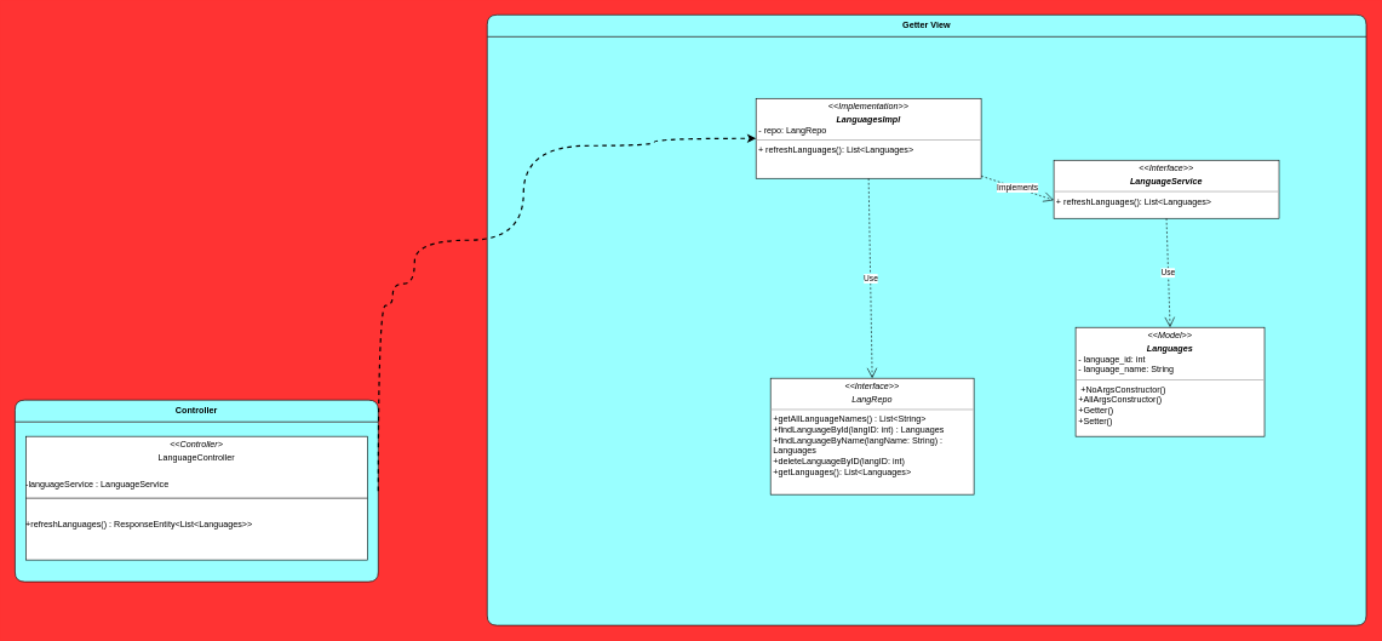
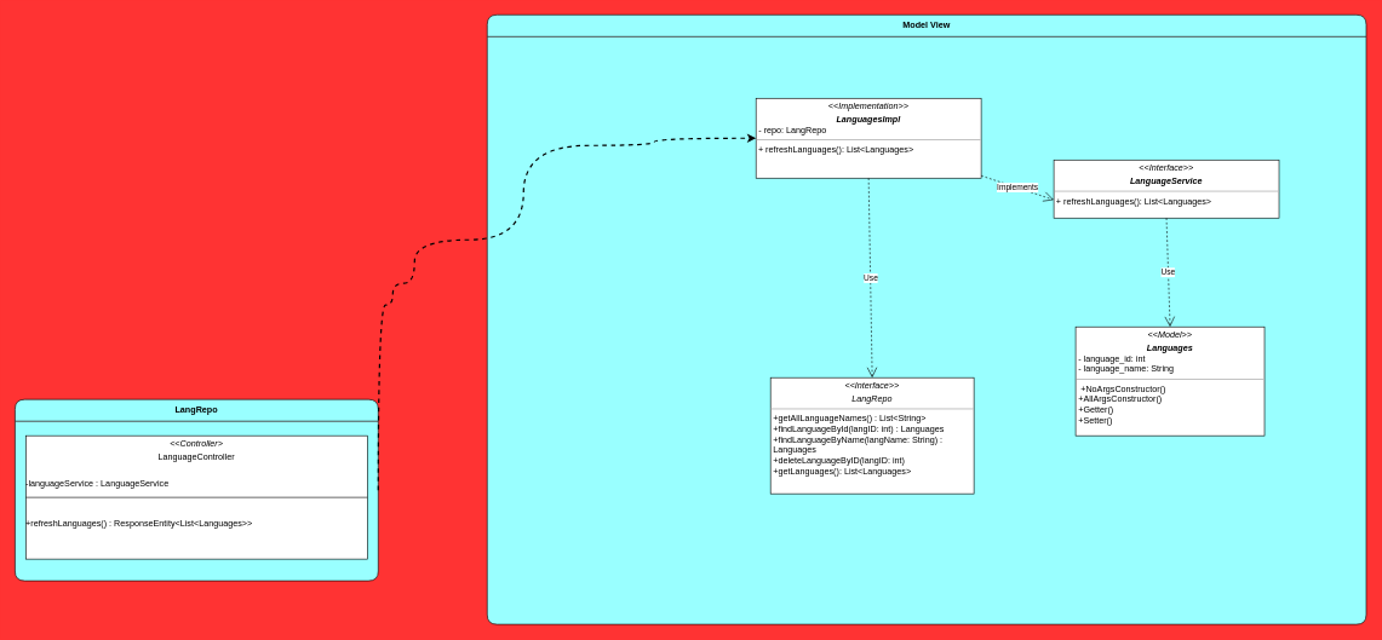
- <mxCell id="5" value="Getter View" style="swimlane;whiteSpace=wrap;html=1;startSize=30;rounded=1;swimlaneFillColor=#99FFFF;fillColor=#99FFFF;" parent="1" vertex="1"><mxGeometry x="670" y="20" width="1210" height="840" as="geometry"><mxRectangle x="360" y="170" width="200" height="40" as="alternateBounds" /></mxGeometry></mxCell>
+ <mxCell id="5" value="Model View" style="swimlane;whiteSpace=wrap;html=1;startSize=30;rounded=1;swimlaneFillColor=#99FFFF;fillColor=#99FFFF;" parent="1" vertex="1"><mxGeometry x="670" y="20" width="1210" height="840" as="geometry"><mxRectangle x="360" y="170" width="200" height="40" as="alternateBounds" /></mxGeometry></mxCell>
- <mxCell id="2" value="Controller" style="swimlane;whiteSpace=wrap;html=1;startSize=30;rounded=1;swimlaneFillColor=#99FFFF;fillColor=#99FFFF;" parent="1" vertex="1"><mxGeometry x="20" y="550" width="500" height="250" as="geometry"><mxRectangle x="360" y="170" width="200" height="40" as="alternateBounds" /></mxGeometry></mxCell>
+ <mxCell id="2" value="LangRepo" style="swimlane;whiteSpace=wrap;html=1;startSize=30;rounded=1;swimlaneFillColor=#99FFFF;fillColor=#99FFFF;" parent="1" vertex="1"><mxGeometry x="20" y="550" width="500" height="250" as="geometry"><mxRectangle x="360" y="170" width="200" height="40" as="alternateBounds" /></mxGeometry></mxCell>
